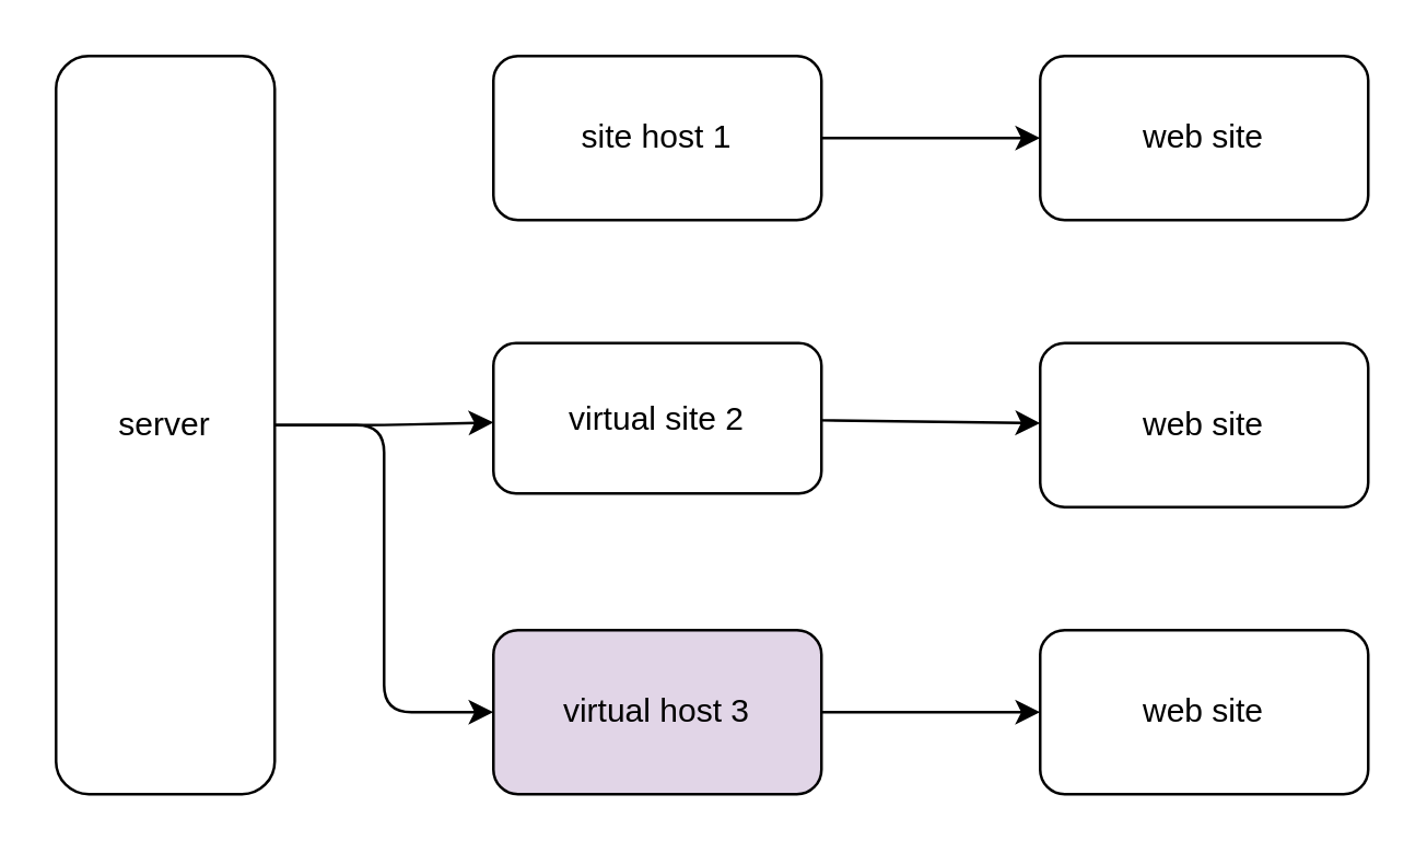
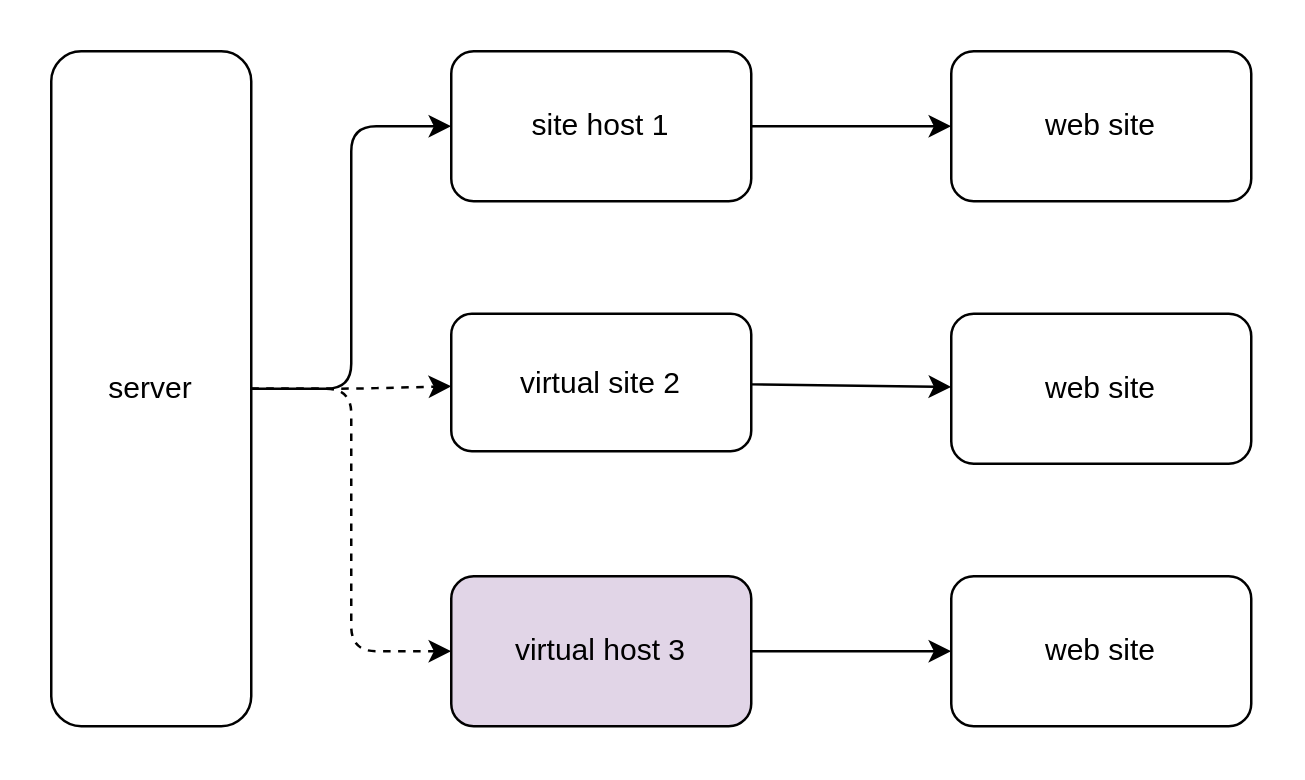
+ <mxCell id="2" value="" style="edgeStyle=none;html=1;exitX=1;exitY=0.5;exitDx=0;exitDy=0;" edge="1" parent="1" source="4" target="6"><mxGeometry relative="1" as="geometry"><Array as="points"><mxPoint x="140" y="155" /><mxPoint x="140" y="50" /></Array></mxGeometry></mxCell>
- <mxCell id="8" value="" style="edgeStyle=none;html=1;exitX=1;exitY=0.5;exitDx=0;exitDy=0;" edge="1" parent="1" target="10" source="4"><mxGeometry relative="1" as="geometry"><mxPoint x="100" y="295" as="sourcePoint" /><Array as="points"><mxPoint x="140" y="155" /></Array></mxGeometry></mxCell>
+ <mxCell id="8" value="" style="edgeStyle=none;html=1;exitX=1;exitY=0.5;exitDx=0;exitDy=0;dashed=1;" edge="1" parent="1" target="10" source="4"><mxGeometry relative="1" as="geometry"><mxPoint x="100" y="295" as="sourcePoint" /><Array as="points"><mxPoint x="140" y="155" /></Array></mxGeometry></mxCell>
- <mxCell id="3" style="edgeStyle=none;html=1;entryX=0;entryY=0.5;entryDx=0;entryDy=0;" edge="1" parent="1" source="4" target="13"><mxGeometry relative="1" as="geometry"><Array as="points"><mxPoint x="140" y="155" /><mxPoint x="140" y="260" /></Array></mxGeometry></mxCell>
+ <mxCell id="3" style="edgeStyle=none;html=1;entryX=0;entryY=0.5;entryDx=0;entryDy=0;dashed=1;" edge="1" parent="1" source="4" target="13"><mxGeometry relative="1" as="geometry"><Array as="points"><mxPoint x="140" y="155" /><mxPoint x="140" y="260" /></Array></mxGeometry></mxCell>
